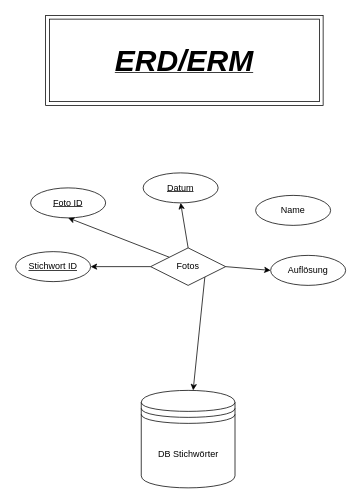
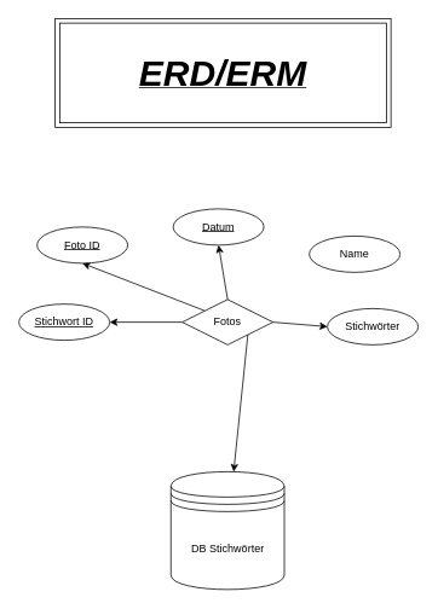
- <mxCell id="10" value="Auflösung" style="ellipse;whiteSpace=wrap;html=1;align=center;" parent="1" vertex="1"><mxGeometry x="360" y="340" width="100" height="40" as="geometry" /></mxCell>
+ <mxCell id="10" value="Stichwörter" style="ellipse;whiteSpace=wrap;html=1;align=center;" parent="1" vertex="1"><mxGeometry x="360" y="340" width="100" height="40" as="geometry" /></mxCell>
